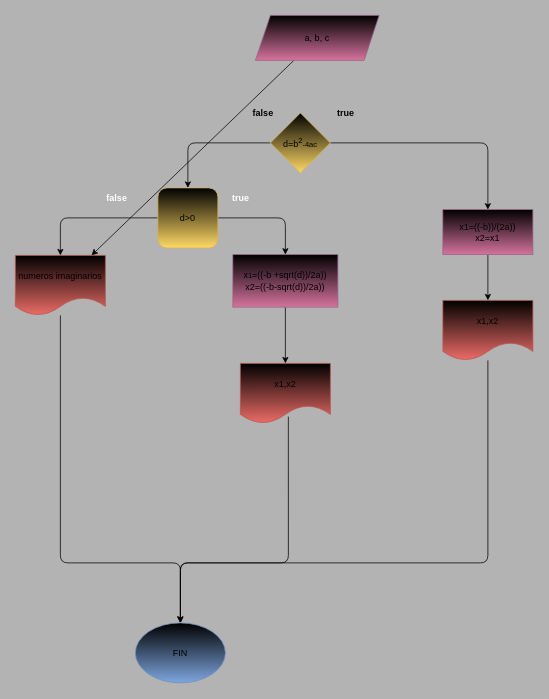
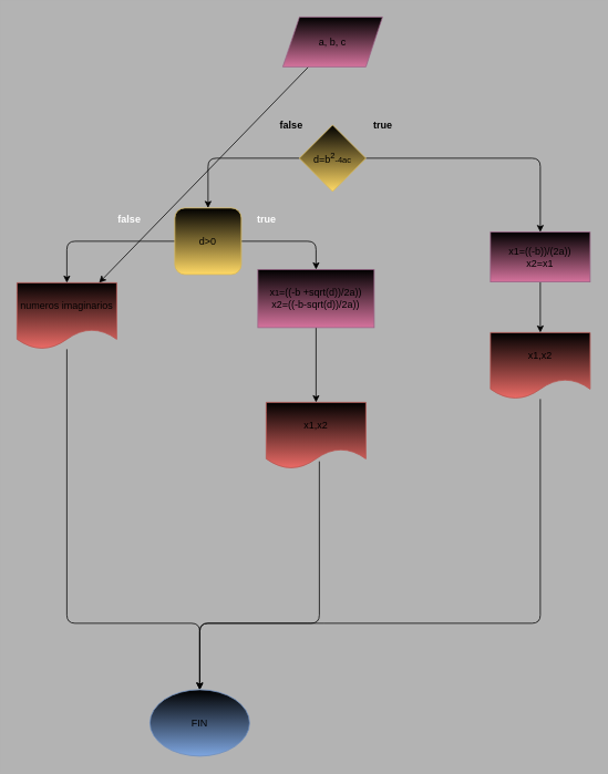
- <mxCell id="3" value="a, b, c" style="shape=parallelogram;perimeter=parallelogramPerimeter;whiteSpace=wrap;html=1;fixedSize=1;fillColor=#000000;strokeColor=#996185;gradientColor=#d5739d;" vertex="1" parent="1"><mxGeometry x="340" y="20" width="165" height="60" as="geometry" /></mxCell>
+ <mxCell id="3" value="a, b, c" style="shape=parallelogram;perimeter=parallelogramPerimeter;whiteSpace=wrap;html=1;fixedSize=1;fillColor=#000000;strokeColor=#996185;gradientColor=#d5739d;" vertex="1" parent="1"><mxGeometry x="340" y="20" width="120" height="60" as="geometry" /></mxCell>
- <mxCell id="14" value="x&lt;span style=&quot;font-size: 10px;&quot;&gt;1&lt;/span&gt;=((-b +sqrt(d))/2a))&lt;br&gt;x2=((-b-sqrt(d))/2a))" style="whiteSpace=wrap;html=1;fillColor=#000000;strokeColor=#996185;gradientColor=#d5739d;" vertex="1" parent="1"><mxGeometry x="310" y="339" width="140" height="70" as="geometry" /></mxCell>
+ <mxCell id="14" value="x&lt;span style=&quot;font-size: 10px;&quot;&gt;1&lt;/span&gt;=((-b +sqrt(d))/2a))&lt;br&gt;x2=((-b-sqrt(d))/2a))" style="whiteSpace=wrap;html=1;fillColor=#000000;strokeColor=#996185;gradientColor=#d5739d;" vertex="1" parent="1"><mxGeometry x="310" y="324" width="140" height="70" as="geometry" /></mxCell>
